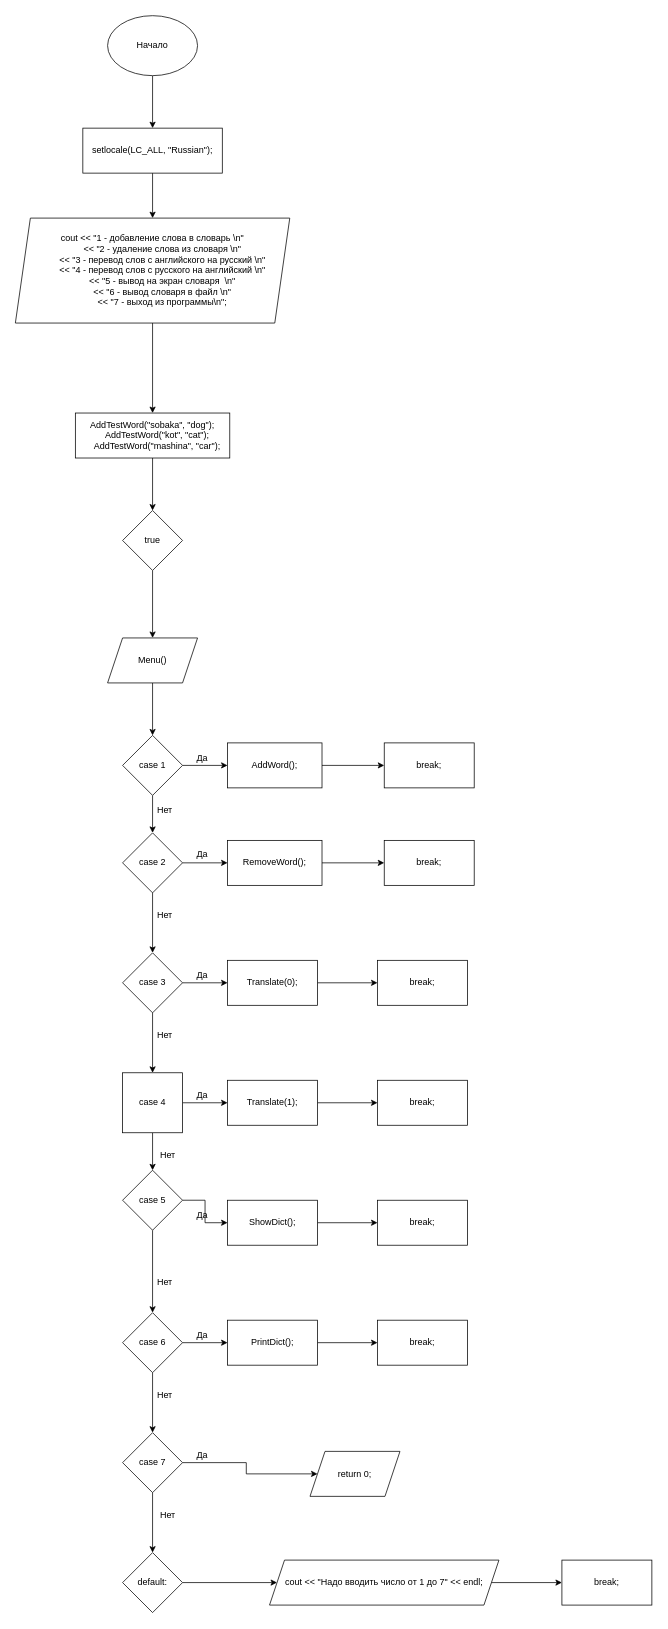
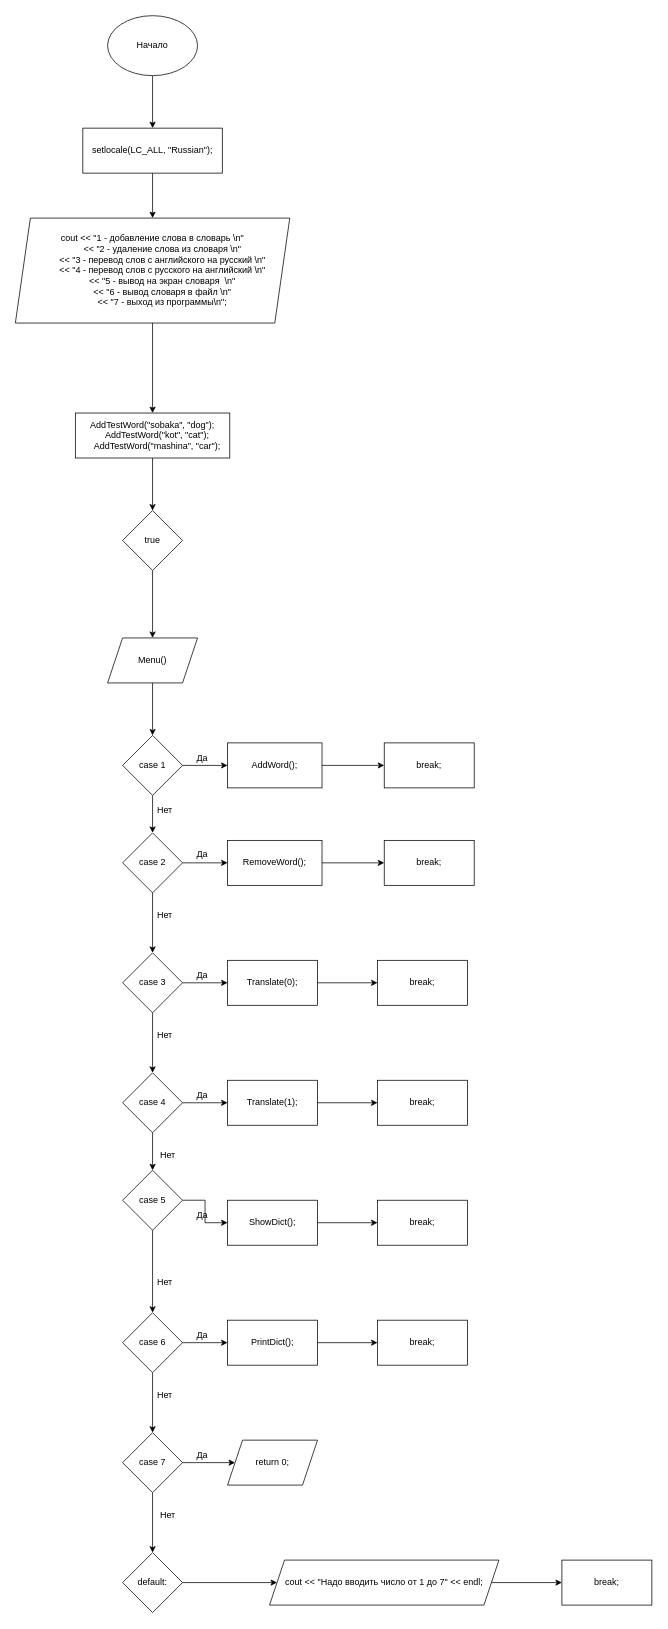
- <mxCell id="34" value="case 4" style="whiteSpace=wrap;html=1;rounded=0;" vertex="1" parent="1"><mxGeometry x="163" y="1430" width="80" height="80" as="geometry" /></mxCell>
+ <mxCell id="34" value="case 4" style="rhombus;whiteSpace=wrap;html=1;" vertex="1" parent="1"><mxGeometry x="163" y="1430" width="80" height="80" as="geometry" /></mxCell>
- <mxCell id="53" value="return 0;" style="shape=parallelogram;perimeter=parallelogramPerimeter;whiteSpace=wrap;html=1;fixedSize=1;" vertex="1" parent="1"><mxGeometry x="413" y="1935" width="120" height="60" as="geometry" /></mxCell>
+ <mxCell id="53" value="return 0;" style="shape=parallelogram;perimeter=parallelogramPerimeter;whiteSpace=wrap;html=1;fixedSize=1;" vertex="1" parent="1"><mxGeometry x="303" y="1920" width="120" height="60" as="geometry" /></mxCell>
